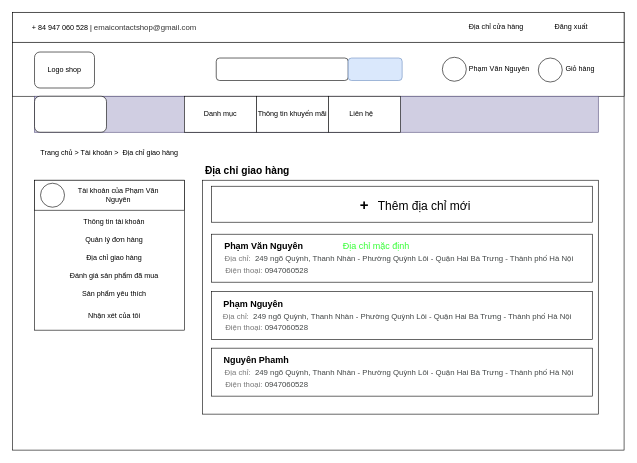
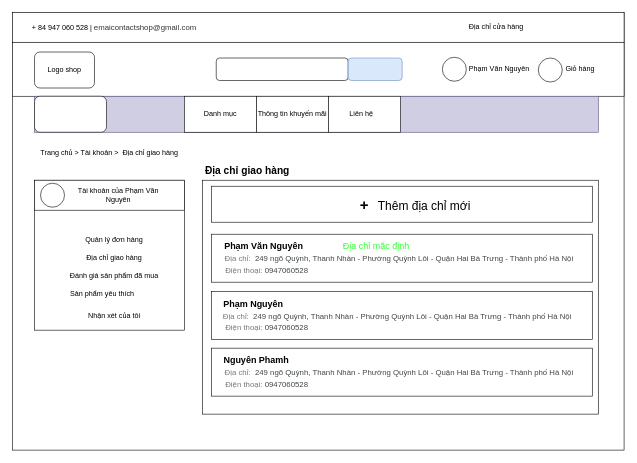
- <mxCell id="6" value="Đăng xuất" style="text;html=1;strokeColor=none;fillColor=none;align=center;verticalAlign=middle;whiteSpace=wrap;rounded=0;" vertex="1" parent="1"><mxGeometry x="917" y="35" width="70" height="20" as="geometry" /></mxCell>
- <mxCell id="33" value="Thông tin tài khoản" style="text;html=1;strokeColor=none;fillColor=none;align=center;verticalAlign=middle;whiteSpace=wrap;rounded=0;" vertex="1" parent="1"><mxGeometry x="85" y="360" width="210" height="20" as="geometry" /></mxCell>
- <mxCell id="37" value="Sản phẩm yêu thích" style="text;html=1;strokeColor=none;fillColor=none;align=center;verticalAlign=middle;whiteSpace=wrap;rounded=0;" vertex="1" parent="1"><mxGeometry x="85" y="480" width="210" height="20" as="geometry" /></mxCell>
+ <mxCell id="37" value="Sản phẩm yêu thích" style="text;html=1;strokeColor=none;fillColor=none;align=center;verticalAlign=middle;whiteSpace=wrap;rounded=0;" vertex="1" parent="1"><mxGeometry x="65" y="480" width="210" height="20" as="geometry" /></mxCell>
